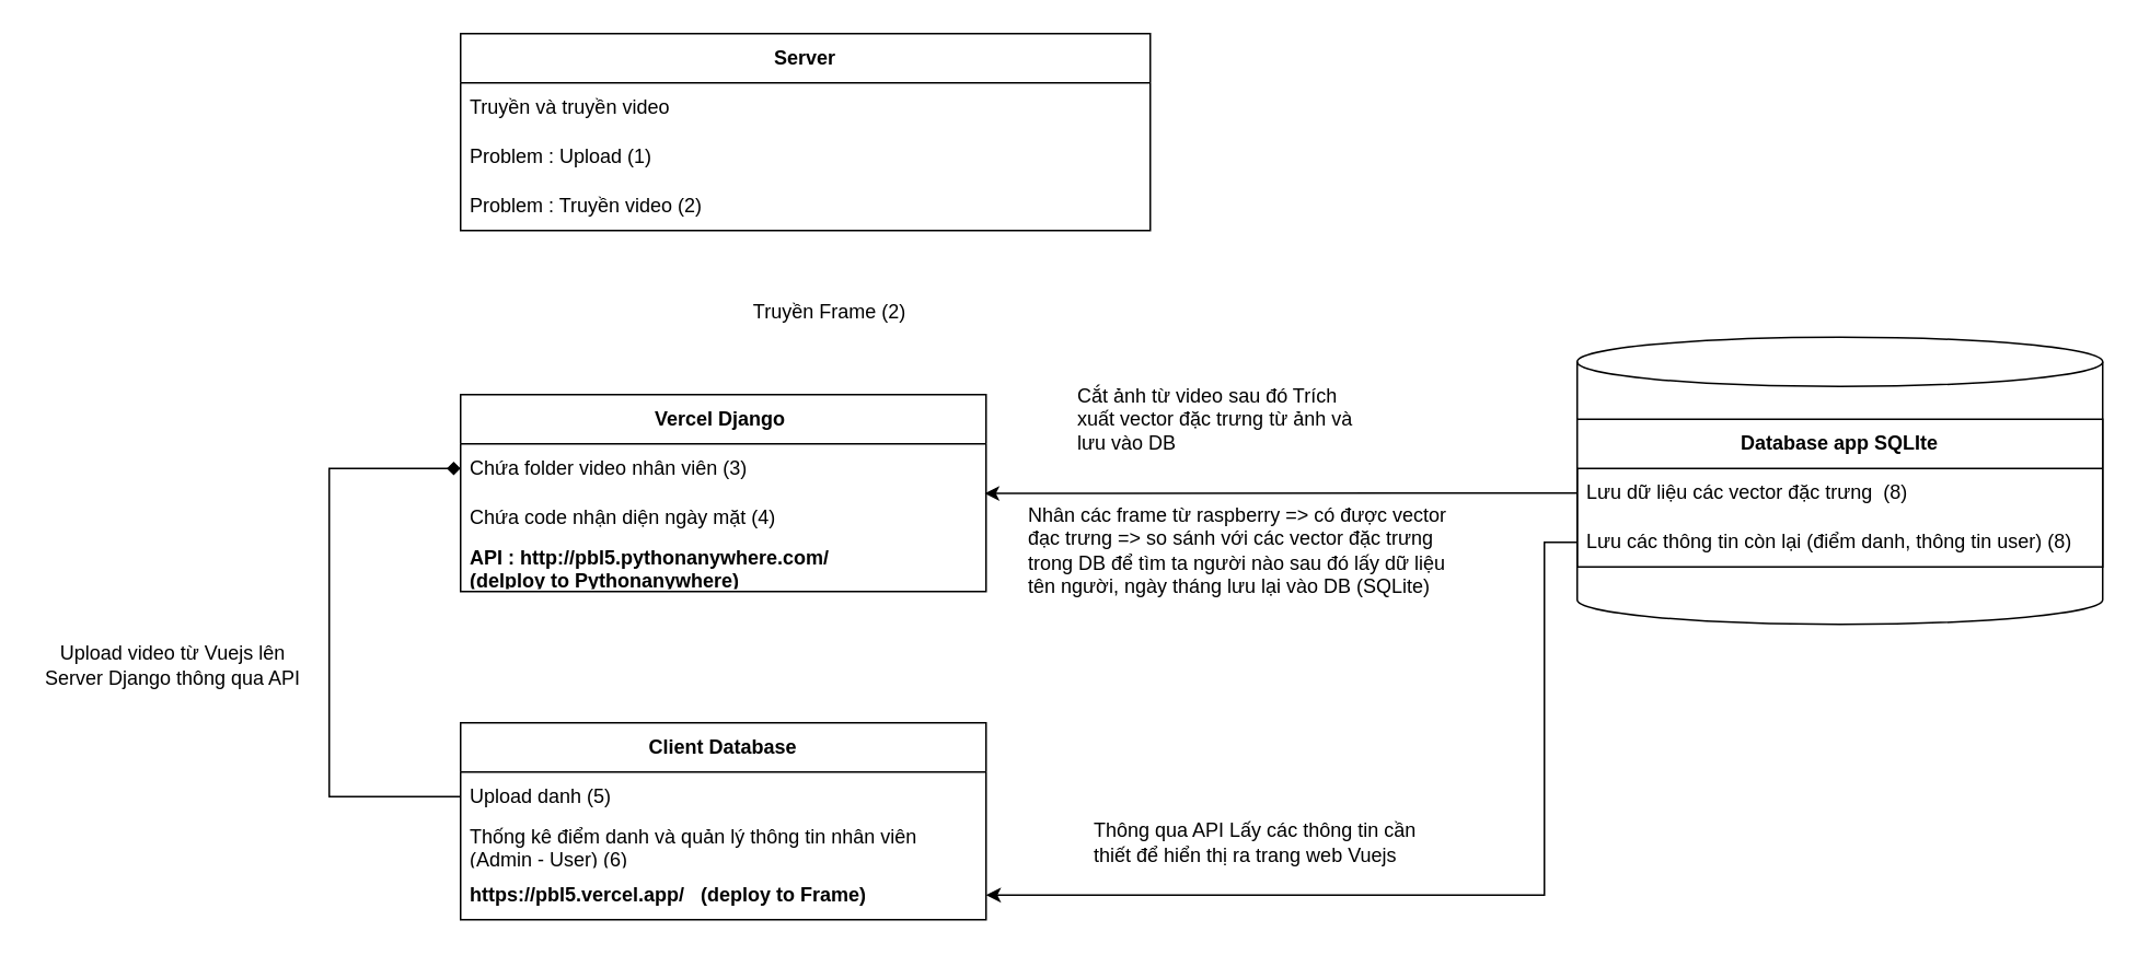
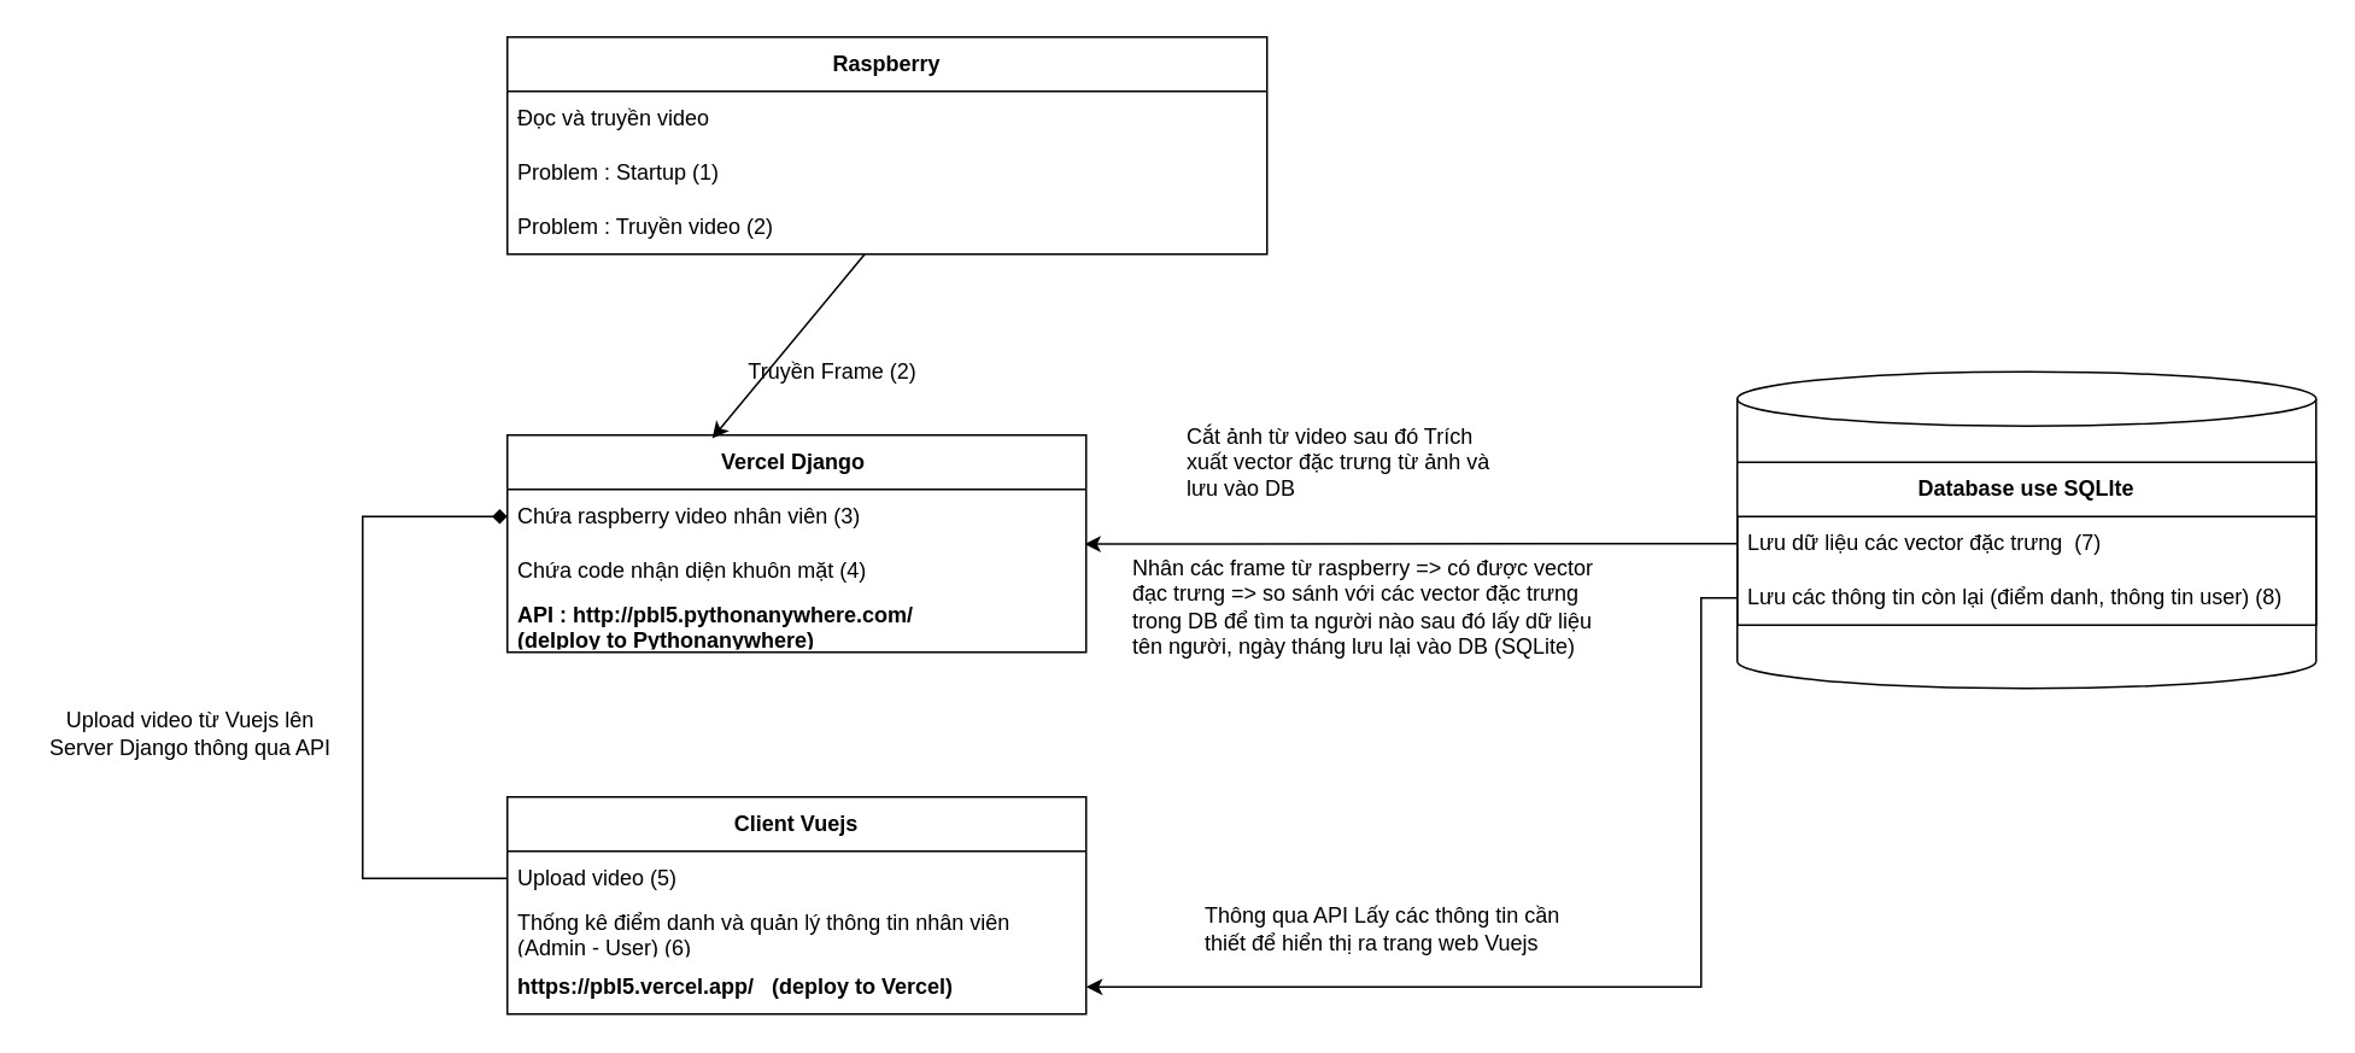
- <mxCell id="2" value="&lt;b&gt;Server&lt;/b&gt;" style="swimlane;fontStyle=0;childLayout=stackLayout;horizontal=1;startSize=30;horizontalStack=0;resizeParent=1;resizeParentMax=0;resizeLast=0;collapsible=1;marginBottom=0;whiteSpace=wrap;html=1;" parent="1" vertex="1"><mxGeometry x="280" y="20" width="420" height="120" as="geometry" /></mxCell>
+ <mxCell id="2" value="&lt;b&gt;Raspberry&lt;/b&gt;" style="swimlane;fontStyle=0;childLayout=stackLayout;horizontal=1;startSize=30;horizontalStack=0;resizeParent=1;resizeParentMax=0;resizeLast=0;collapsible=1;marginBottom=0;whiteSpace=wrap;html=1;" parent="1" vertex="1"><mxGeometry x="280" y="20" width="420" height="120" as="geometry" /></mxCell>
- <mxCell id="3" value="Truyền và truyền video&amp;nbsp;" style="text;strokeColor=none;fillColor=none;align=left;verticalAlign=middle;spacingLeft=4;spacingRight=4;overflow=hidden;points=[[0,0.5],[1,0.5]];portConstraint=eastwest;rotatable=0;whiteSpace=wrap;html=1;" parent="2" vertex="1"><mxGeometry y="30" width="420" height="30" as="geometry" /></mxCell>
+ <mxCell id="3" value="Đọc và truyền video&amp;nbsp;" style="text;strokeColor=none;fillColor=none;align=left;verticalAlign=middle;spacingLeft=4;spacingRight=4;overflow=hidden;points=[[0,0.5],[1,0.5]];portConstraint=eastwest;rotatable=0;whiteSpace=wrap;html=1;" parent="2" vertex="1"><mxGeometry y="30" width="420" height="30" as="geometry" /></mxCell>
- <mxCell id="4" value="Problem : Upload (1)" style="text;strokeColor=none;fillColor=none;align=left;verticalAlign=middle;spacingLeft=4;spacingRight=4;overflow=hidden;points=[[0,0.5],[1,0.5]];portConstraint=eastwest;rotatable=0;whiteSpace=wrap;html=1;" parent="2" vertex="1"><mxGeometry y="60" width="420" height="30" as="geometry" /></mxCell>
+ <mxCell id="4" value="Problem : Startup (1)" style="text;strokeColor=none;fillColor=none;align=left;verticalAlign=middle;spacingLeft=4;spacingRight=4;overflow=hidden;points=[[0,0.5],[1,0.5]];portConstraint=eastwest;rotatable=0;whiteSpace=wrap;html=1;" parent="2" vertex="1"><mxGeometry y="60" width="420" height="30" as="geometry" /></mxCell>
+ <mxCell id="15" value="" style="endArrow=classic;html=1;rounded=0;entryX=0.354;entryY=0.015;entryDx=0;entryDy=0;entryPerimeter=0;" parent="1" source="5" target="6" edge="1"><mxGeometry width="50" height="50" relative="1" as="geometry"><mxPoint x="680" y="150" as="sourcePoint" /><mxPoint x="730" y="100" as="targetPoint" /></mxGeometry></mxCell>
- <mxCell id="16" value="Truyền Frame (2)" style="text;html=1;strokeColor=none;fillColor=none;align=center;verticalAlign=middle;whiteSpace=wrap;rounded=0;" parent="1" vertex="1"><mxGeometry x="450" y="175" width="110" height="30" as="geometry" /></mxCell>
+ <mxCell id="16" value="Truyền Frame (2)" style="text;html=1;strokeColor=none;fillColor=none;align=center;verticalAlign=middle;whiteSpace=wrap;rounded=0;" parent="1" vertex="1"><mxGeometry x="405" y="190" width="110" height="30" as="geometry" /></mxCell>
- <mxCell id="19" value="&lt;div style=&quot;text-align: left;&quot;&gt;&lt;span style=&quot;background-color: initial;&quot;&gt;&lt;b&gt;Database app SQLIte&lt;/b&gt;&lt;/span&gt;&lt;/div&gt;" style="swimlane;fontStyle=0;childLayout=stackLayout;horizontal=1;startSize=30;horizontalStack=0;resizeParent=1;resizeParentMax=0;resizeLast=0;collapsible=1;marginBottom=0;whiteSpace=wrap;html=1;" parent="1" vertex="1"><mxGeometry x="960" y="255" width="320" height="90" as="geometry" /></mxCell>
+ <mxCell id="19" value="&lt;div style=&quot;text-align: left;&quot;&gt;&lt;span style=&quot;background-color: initial;&quot;&gt;&lt;b&gt;Database use SQLIte&lt;/b&gt;&lt;/span&gt;&lt;/div&gt;" style="swimlane;fontStyle=0;childLayout=stackLayout;horizontal=1;startSize=30;horizontalStack=0;resizeParent=1;resizeParentMax=0;resizeLast=0;collapsible=1;marginBottom=0;whiteSpace=wrap;html=1;" parent="1" vertex="1"><mxGeometry x="960" y="255" width="320" height="90" as="geometry" /></mxCell>
- <mxCell id="7" value="Chứa folder video nhân viên (3)" style="text;strokeColor=none;fillColor=none;align=left;verticalAlign=middle;spacingLeft=4;spacingRight=4;overflow=hidden;points=[[0,0.5],[1,0.5]];portConstraint=eastwest;rotatable=0;whiteSpace=wrap;html=1;" parent="6" vertex="1"><mxGeometry y="30" width="320" height="30" as="geometry" /></mxCell>
+ <mxCell id="7" value="Chứa raspberry video nhân viên (3)" style="text;strokeColor=none;fillColor=none;align=left;verticalAlign=middle;spacingLeft=4;spacingRight=4;overflow=hidden;points=[[0,0.5],[1,0.5]];portConstraint=eastwest;rotatable=0;whiteSpace=wrap;html=1;" parent="6" vertex="1"><mxGeometry y="30" width="320" height="30" as="geometry" /></mxCell>
- <mxCell id="20" value="Lưu dữ liệu các vector đặc trưng&amp;nbsp; (8)" style="text;strokeColor=none;fillColor=none;align=left;verticalAlign=middle;spacingLeft=4;spacingRight=4;overflow=hidden;points=[[0,0.5],[1,0.5]];portConstraint=eastwest;rotatable=0;whiteSpace=wrap;html=1;" parent="19" vertex="1"><mxGeometry y="30" width="320" height="30" as="geometry" /></mxCell>
+ <mxCell id="20" value="Lưu dữ liệu các vector đặc trưng&amp;nbsp; (7)" style="text;strokeColor=none;fillColor=none;align=left;verticalAlign=middle;spacingLeft=4;spacingRight=4;overflow=hidden;points=[[0,0.5],[1,0.5]];portConstraint=eastwest;rotatable=0;whiteSpace=wrap;html=1;" parent="19" vertex="1"><mxGeometry y="30" width="320" height="30" as="geometry" /></mxCell>
- <mxCell id="8" value="Chứa code nhận diện ngày mặt (4)" style="text;strokeColor=none;fillColor=none;align=left;verticalAlign=middle;spacingLeft=4;spacingRight=4;overflow=hidden;points=[[0,0.5],[1,0.5]];portConstraint=eastwest;rotatable=0;whiteSpace=wrap;html=1;" parent="6" vertex="1"><mxGeometry y="60" width="320" height="30" as="geometry" /></mxCell>
+ <mxCell id="8" value="Chứa code nhận diện khuôn mặt (4)" style="text;strokeColor=none;fillColor=none;align=left;verticalAlign=middle;spacingLeft=4;spacingRight=4;overflow=hidden;points=[[0,0.5],[1,0.5]];portConstraint=eastwest;rotatable=0;whiteSpace=wrap;html=1;" parent="6" vertex="1"><mxGeometry y="60" width="320" height="30" as="geometry" /></mxCell>
- <mxCell id="10" value="&lt;b&gt;Client Database&lt;/b&gt;" style="swimlane;fontStyle=0;childLayout=stackLayout;horizontal=1;startSize=30;horizontalStack=0;resizeParent=1;resizeParentMax=0;resizeLast=0;collapsible=1;marginBottom=0;whiteSpace=wrap;html=1;" parent="1" vertex="1"><mxGeometry x="280" y="440" width="320" height="120" as="geometry" /></mxCell>
+ <mxCell id="10" value="&lt;b&gt;Client Vuejs&lt;/b&gt;" style="swimlane;fontStyle=0;childLayout=stackLayout;horizontal=1;startSize=30;horizontalStack=0;resizeParent=1;resizeParentMax=0;resizeLast=0;collapsible=1;marginBottom=0;whiteSpace=wrap;html=1;" parent="1" vertex="1"><mxGeometry x="280" y="440" width="320" height="120" as="geometry" /></mxCell>
- <mxCell id="11" value="Upload danh (5)" style="text;strokeColor=none;fillColor=none;align=left;verticalAlign=middle;spacingLeft=4;spacingRight=4;overflow=hidden;points=[[0,0.5],[1,0.5]];portConstraint=eastwest;rotatable=0;whiteSpace=wrap;html=1;" parent="10" vertex="1"><mxGeometry y="30" width="320" height="30" as="geometry" /></mxCell>
+ <mxCell id="11" value="Upload video (5)" style="text;strokeColor=none;fillColor=none;align=left;verticalAlign=middle;spacingLeft=4;spacingRight=4;overflow=hidden;points=[[0,0.5],[1,0.5]];portConstraint=eastwest;rotatable=0;whiteSpace=wrap;html=1;" parent="10" vertex="1"><mxGeometry y="30" width="320" height="30" as="geometry" /></mxCell>
- <mxCell id="13" value="&lt;b&gt;https://pbl5.vercel.app/&amp;nbsp; &amp;nbsp;(deploy to Frame)&lt;/b&gt;" style="text;strokeColor=none;fillColor=none;align=left;verticalAlign=middle;spacingLeft=4;spacingRight=4;overflow=hidden;points=[[0,0.5],[1,0.5]];portConstraint=eastwest;rotatable=0;whiteSpace=wrap;html=1;" parent="10" vertex="1"><mxGeometry y="90" width="320" height="30" as="geometry" /></mxCell>
+ <mxCell id="13" value="&lt;b&gt;https://pbl5.vercel.app/&amp;nbsp; &amp;nbsp;(deploy to Vercel)&lt;/b&gt;" style="text;strokeColor=none;fillColor=none;align=left;verticalAlign=middle;spacingLeft=4;spacingRight=4;overflow=hidden;points=[[0,0.5],[1,0.5]];portConstraint=eastwest;rotatable=0;whiteSpace=wrap;html=1;" parent="10" vertex="1"><mxGeometry y="90" width="320" height="30" as="geometry" /></mxCell>
